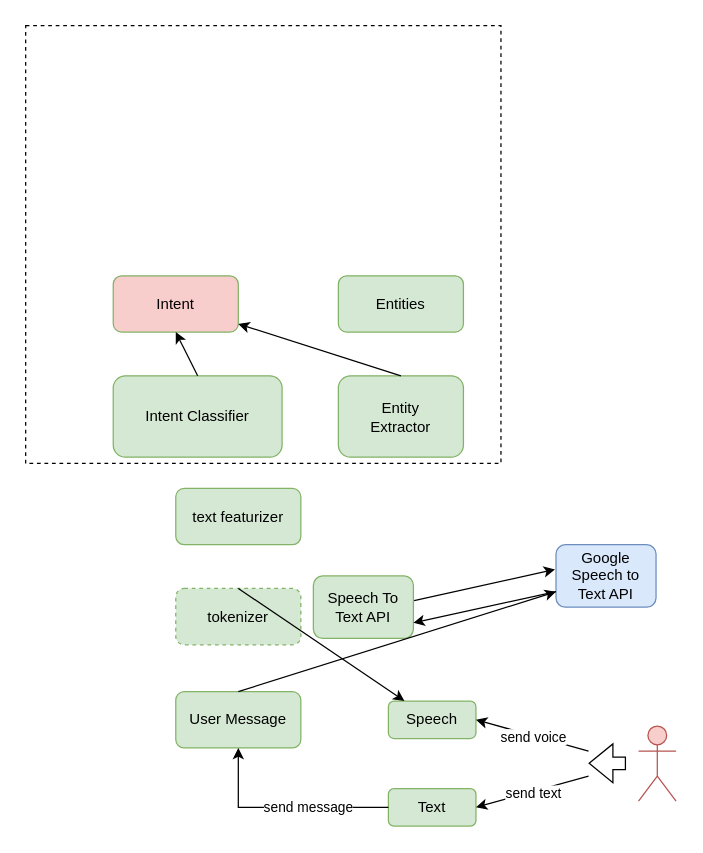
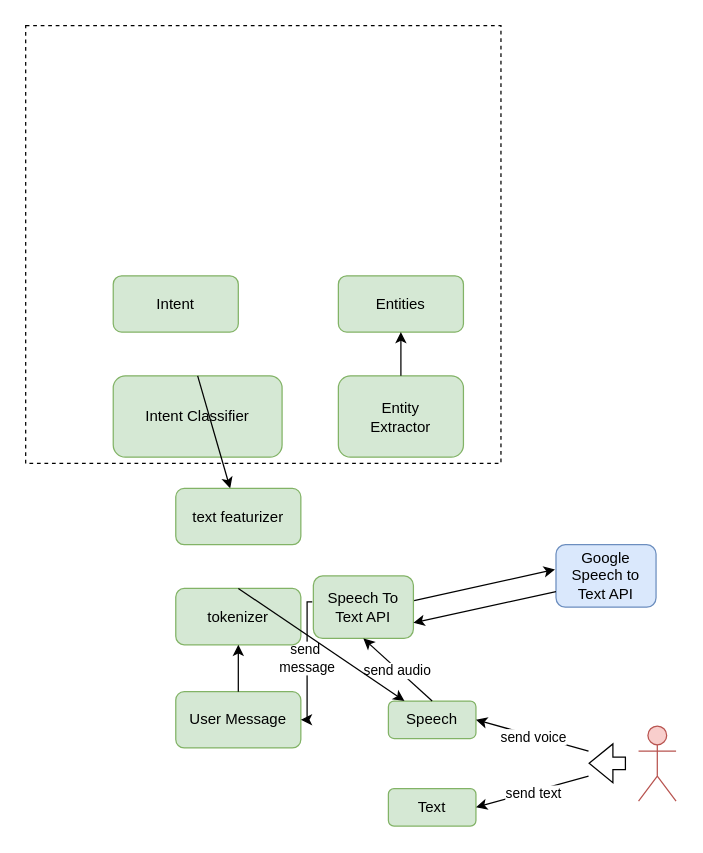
- <mxCell id="25" value="Intent" style="rounded=1;whiteSpace=wrap;html=1;fillColor=#f8cecc;strokeColor=#82b366;" vertex="1" parent="1"><mxGeometry x="90" y="220" width="100" height="45" as="geometry" /></mxCell>
+ <mxCell id="25" value="Intent" style="rounded=1;whiteSpace=wrap;html=1;fillColor=#d5e8d4;strokeColor=#82b366;" vertex="1" parent="1"><mxGeometry x="90" y="220" width="100" height="45" as="geometry" /></mxCell>
- <mxCell id="28" value="" style="endArrow=classic;html=1;rounded=0;exitX=0.5;exitY=0;exitDx=0;exitDy=0;" edge="1" parent="1" source="23" target="25"><mxGeometry width="50" height="50" relative="1" as="geometry"><mxPoint y="240" as="sourcePoint" x="110" /><mxPoint y="215" as="targetPoint" x="110" /></mxGeometry></mxCell>
+ <mxCell id="28" value="" style="endArrow=classic;html=1;rounded=0;exitX=0.5;exitY=0;exitDx=0;exitDy=0;entryX=0.5;entryY=1;entryDx=0;entryDy=0;" edge="1" parent="1" source="23" target="26"><mxGeometry width="50" height="50" relative="1" as="geometry"><mxPoint y="240" as="sourcePoint" x="110" /><mxPoint y="215" as="targetPoint" x="110" /></mxGeometry></mxCell>
- <mxCell id="27" value="" style="endArrow=classic;html=1;rounded=0;exitX=0.5;exitY=0;exitDx=0;exitDy=0;entryX=0.5;entryY=1;entryDx=0;entryDy=0;" edge="1" parent="1" source="22" target="25"><mxGeometry width="50" height="50" relative="1" as="geometry"><mxPoint x="100" y="400" as="sourcePoint" /><mxPoint x="150" y="350" as="targetPoint" /></mxGeometry></mxCell>
+ <mxCell id="27" value="" style="endArrow=classic;html=1;rounded=0;exitX=0.5;exitY=0;exitDx=0;exitDy=0;" edge="1" parent="1" source="22" target="29"><mxGeometry width="50" height="50" relative="1" as="geometry"><mxPoint x="100" y="400" as="sourcePoint" /><mxPoint x="150" y="350" as="targetPoint" /></mxGeometry></mxCell>
- <mxCell id="24" value="tokenizer" style="rounded=1;whiteSpace=wrap;html=1;fillColor=#d5e8d4;strokeColor=#82b366;dashed=1;" vertex="1" parent="1"><mxGeometry x="140" y="470" width="100" height="45" as="geometry" /></mxCell>
+ <mxCell id="24" value="tokenizer" style="rounded=1;whiteSpace=wrap;html=1;fillColor=#d5e8d4;strokeColor=#82b366;" vertex="1" parent="1"><mxGeometry x="140" y="470" width="100" height="45" as="geometry" /></mxCell>
- <mxCell id="30" value="" style="endArrow=classic;html=1;rounded=0;exitX=0.5;exitY=0;exitDx=0;exitDy=0;" edge="1" parent="1" source="16" target="13"><mxGeometry width="50" height="50" relative="1" as="geometry"><mxPoint x="330" y="250" as="sourcePoint" /><mxPoint x="330" y="225" as="targetPoint" /></mxGeometry></mxCell>
+ <mxCell id="30" value="" style="endArrow=classic;html=1;rounded=0;exitX=0.5;exitY=0;exitDx=0;exitDy=0;entryX=0.5;entryY=1;entryDx=0;entryDy=0;" edge="1" parent="1" source="16" target="24"><mxGeometry width="50" height="50" relative="1" as="geometry"><mxPoint x="330" y="250" as="sourcePoint" /><mxPoint x="330" y="225" as="targetPoint" /></mxGeometry></mxCell>
+ <mxCell id="19" value="" style="endArrow=classic;html=1;rounded=0;entryX=1;entryY=0.5;entryDx=0;entryDy=0;exitX=-0.011;exitY=0.415;exitDx=0;exitDy=0;exitPerimeter=0;edgeStyle=elbowEdgeStyle;" edge="1" parent="1" source="10" target="16"><mxGeometry width="50" height="50" relative="1" as="geometry"><mxPoint x="320" y="655" as="sourcePoint" /><mxPoint x="220" y="608" as="targetPoint" /></mxGeometry></mxCell>
+ <mxCell id="20" value="send&amp;nbsp;&lt;div&gt;message&lt;/div&gt;" style="edgeLabel;html=1;align=center;verticalAlign=middle;resizable=0;points=[];" vertex="1" connectable="0" parent="19"><mxGeometry x="-0.008" y="1" relative="1" as="geometry"><mxPoint x="-2" y="-2" as="offset" /></mxGeometry></mxCell>
+ <mxCell id="11" value="" style="endArrow=classic;html=1;rounded=0;entryX=0.5;entryY=1;entryDx=0;entryDy=0;exitX=0.5;exitY=0;exitDx=0;exitDy=0;" edge="1" parent="1" source="5" target="10"><mxGeometry width="50" height="50" relative="1" as="geometry"><mxPoint x="480" y="610" as="sourcePoint" /><mxPoint x="390" y="585" as="targetPoint" /></mxGeometry></mxCell>
+ <mxCell id="12" value="send audio" style="edgeLabel;html=1;align=center;verticalAlign=middle;resizable=0;points=[];" vertex="1" connectable="0" parent="11"><mxGeometry x="-0.008" y="1" relative="1" as="geometry"><mxPoint as="offset" /></mxGeometry></mxCell>
- <mxCell id="17" value="" style="endArrow=classic;html=1;rounded=0;entryX=0.5;entryY=1;entryDx=0;entryDy=0;exitX=0;exitY=0.5;exitDx=0;exitDy=0;" edge="1" parent="1" source="4" target="16"><mxGeometry width="50" height="50" relative="1" as="geometry"><mxPoint x="480" y="610" as="sourcePoint" /><mxPoint x="390" y="585" as="targetPoint" /><Array as="points"><mxPoint x="190" y="645" /></Array></mxGeometry></mxCell>
- <mxCell id="18" value="send message" style="edgeLabel;html=1;align=center;verticalAlign=middle;resizable=0;points=[];" vertex="1" connectable="0" parent="17"><mxGeometry x="-0.008" y="1" relative="1" as="geometry"><mxPoint x="18" y="-2" as="offset" /></mxGeometry></mxCell>
